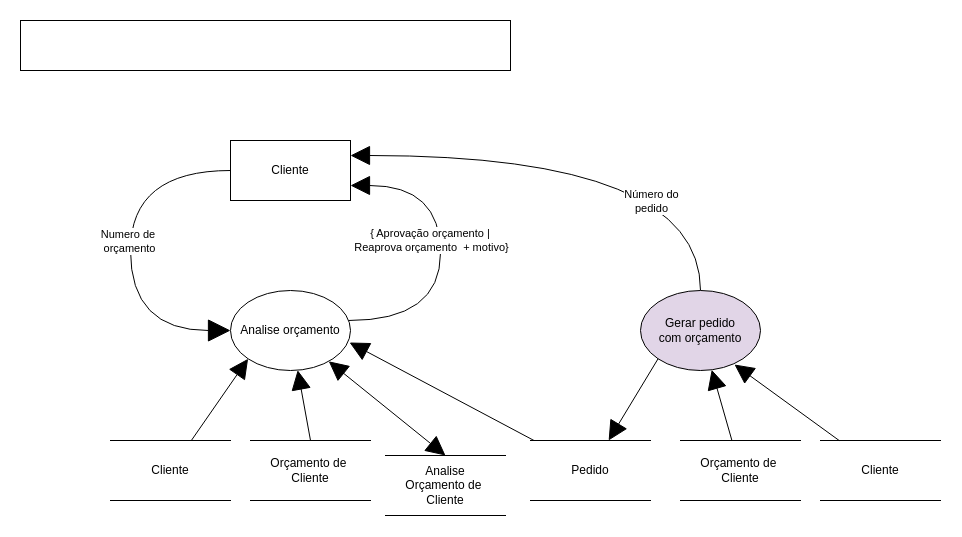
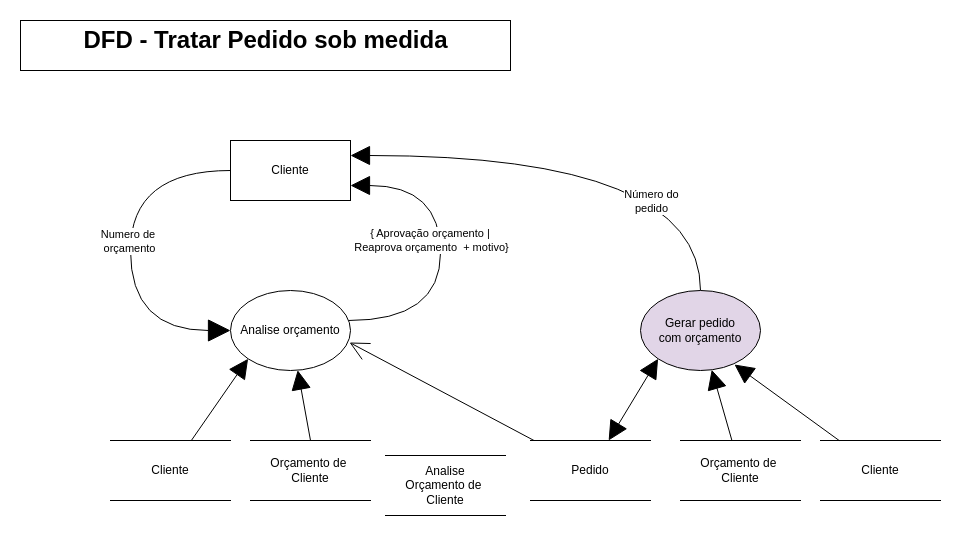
+ <mxCell id="26" value="DFD - Tratar Pedido sob medida" style="text;strokeColor=none;fillColor=none;html=1;fontSize=24;fontStyle=1;verticalAlign=middle;align=center;" vertex="1" parent="24"><mxGeometry width="490" height="40" as="geometry" /></mxCell>
- <mxCell id="22" style="edgeStyle=none;rounded=0;orthogonalLoop=1;jettySize=auto;html=1;entryX=0.992;entryY=0.65;entryDx=0;entryDy=0;startArrow=none;startFill=0;startSize=17;endArrow=block;endFill=1;endSize=17;entryPerimeter=0;" edge="1" parent="1" source="23" target="12"><mxGeometry relative="1" as="geometry" /></mxCell>
+ <mxCell id="22" style="edgeStyle=none;rounded=0;orthogonalLoop=1;jettySize=auto;html=1;entryX=0.992;entryY=0.65;entryDx=0;entryDy=0;startArrow=none;startFill=0;startSize=17;endArrow=open;endFill=1;endSize=17;entryPerimeter=0;" edge="1" parent="1" source="23" target="12"><mxGeometry relative="1" as="geometry" /></mxCell>
- <mxCell id="21" style="rounded=0;orthogonalLoop=1;jettySize=auto;html=1;entryX=0;entryY=1;entryDx=0;entryDy=0;startArrow=block;startFill=1;startSize=17;endArrow=none;endFill=1;endSize=17;" edge="1" parent="1" source="23" target="16"><mxGeometry relative="1" as="geometry" /></mxCell>
+ <mxCell id="21" style="rounded=0;orthogonalLoop=1;jettySize=auto;html=1;entryX=0;entryY=1;entryDx=0;entryDy=0;startArrow=block;startFill=1;startSize=17;endArrow=block;endFill=1;endSize=17;" edge="1" parent="1" source="23" target="16"><mxGeometry relative="1" as="geometry" /></mxCell>
- <mxCell id="11" style="rounded=0;orthogonalLoop=1;jettySize=auto;html=1;entryX=0.5;entryY=0;entryDx=0;entryDy=0;startArrow=block;startFill=1;startSize=17;endArrow=block;endFill=1;endSize=17;" edge="1" parent="1" source="12" target="13"><mxGeometry relative="1" as="geometry" /></mxCell>
